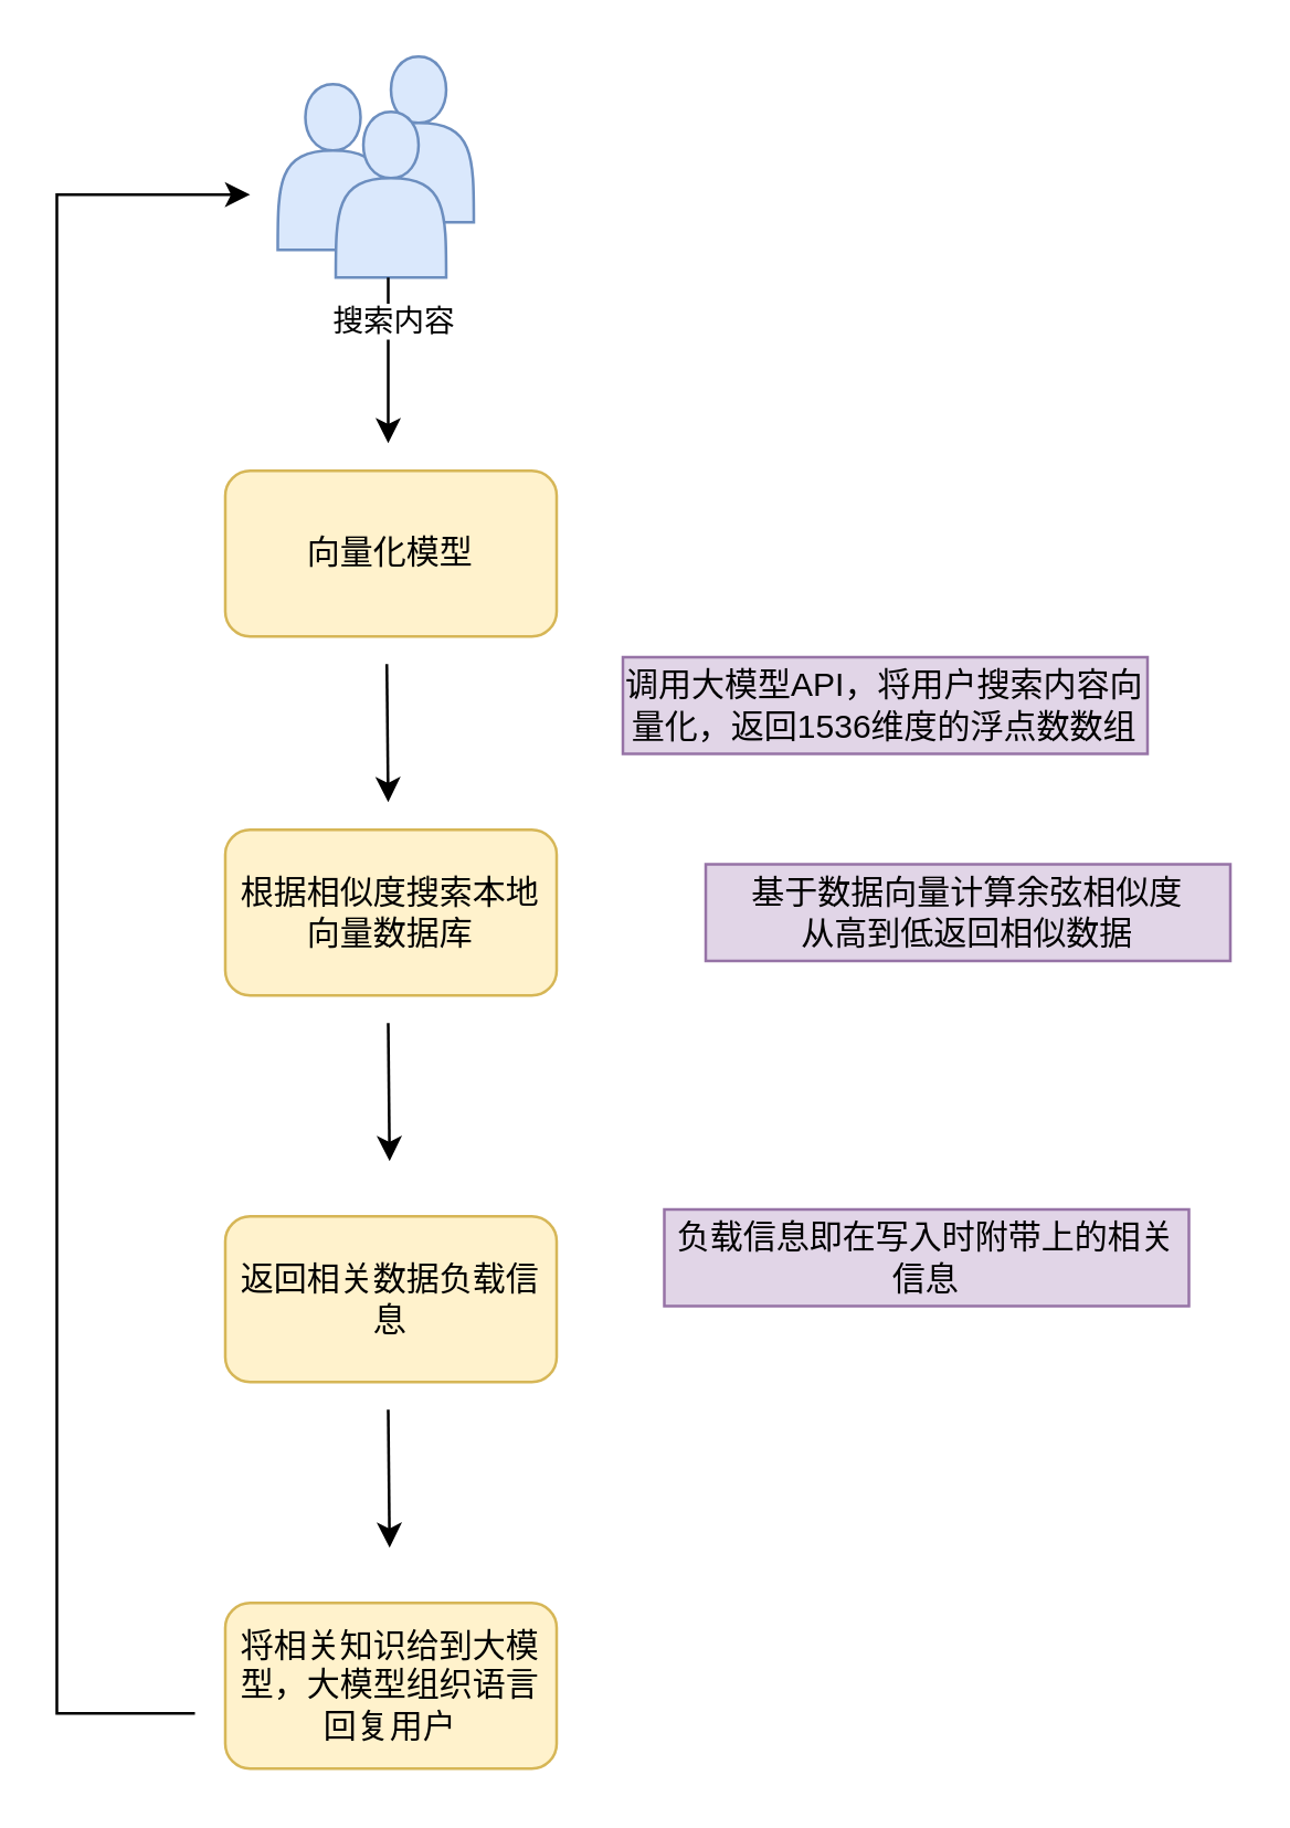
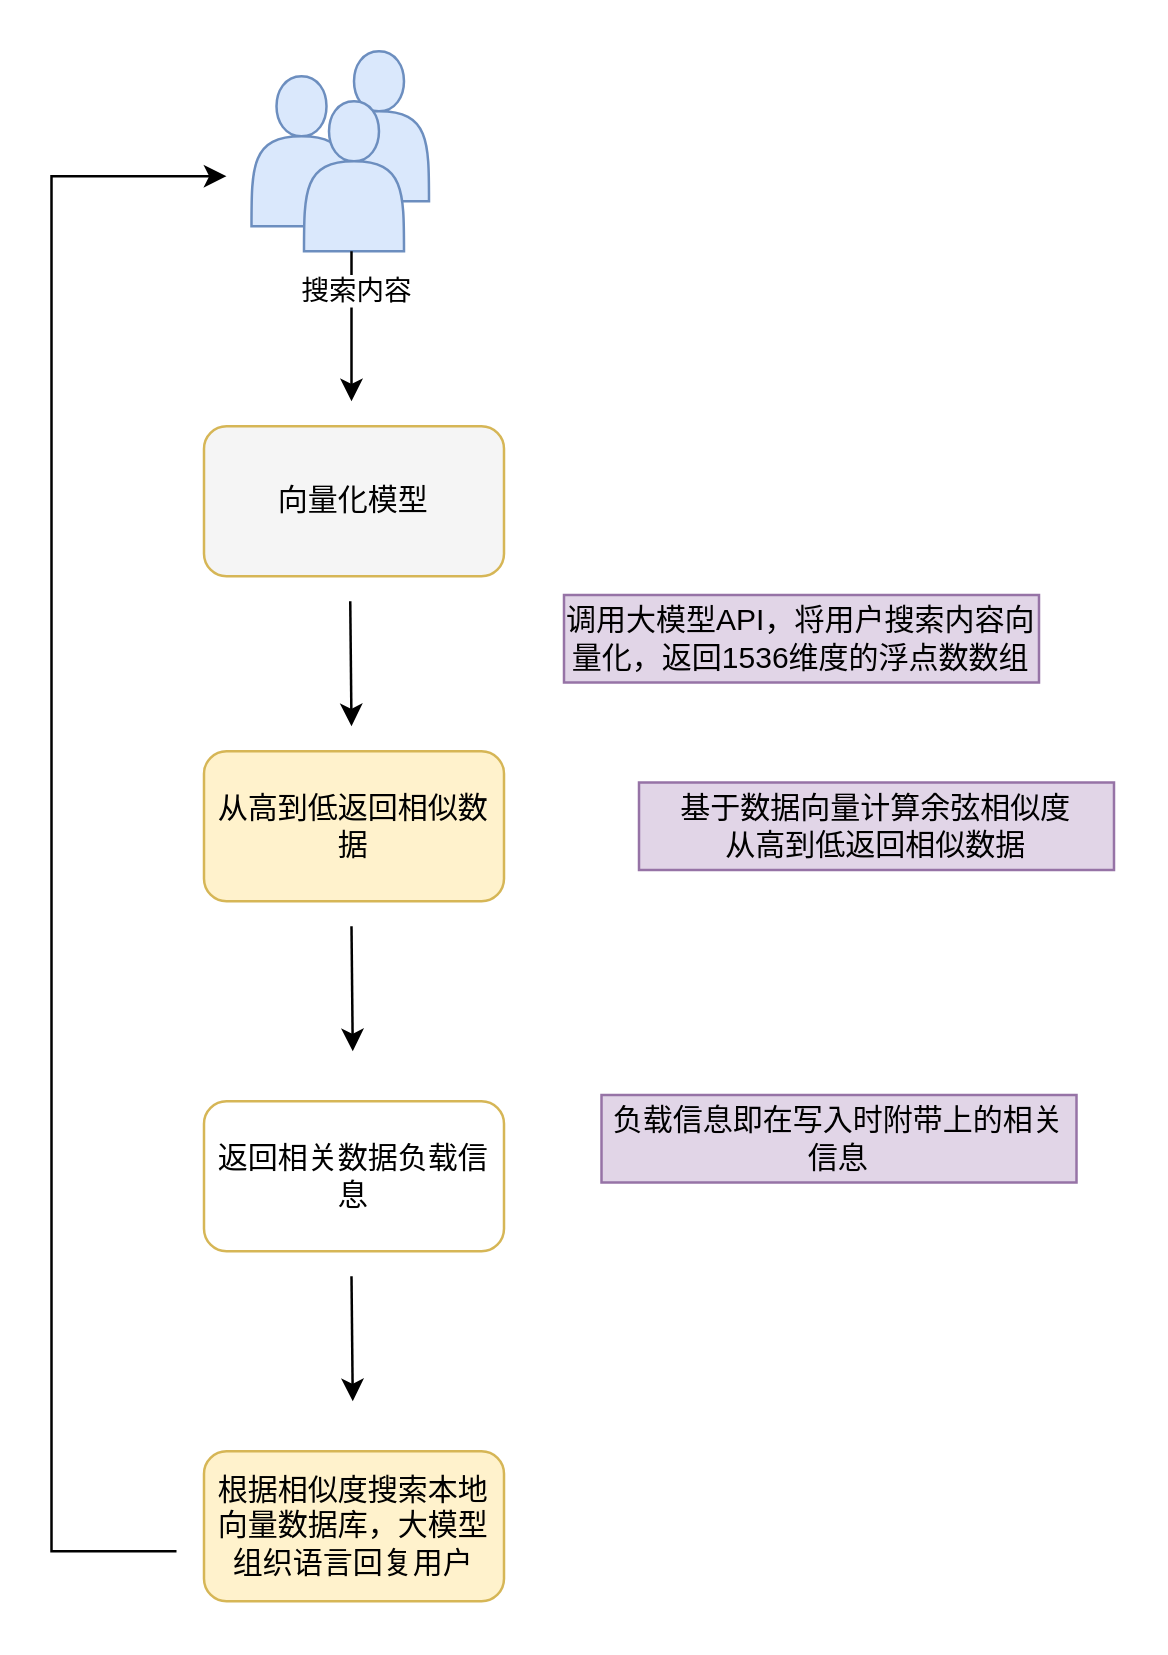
- <mxCell id="7" value="向量化模型" style="rounded=1;whiteSpace=wrap;html=1;fillColor=#fff2cc;strokeColor=#d6b656;" vertex="1" parent="1"><mxGeometry x="81" y="170" width="120" height="60" as="geometry" /></mxCell>
+ <mxCell id="7" value="向量化模型" style="rounded=1;whiteSpace=wrap;html=1;fillColor=#f5f5f5;strokeColor=#d6b656;" vertex="1" parent="1"><mxGeometry x="81" y="170" width="120" height="60" as="geometry" /></mxCell>
- <mxCell id="10" value="根据相似度搜索本地向量数据库" style="rounded=1;whiteSpace=wrap;html=1;fillColor=#fff2cc;strokeColor=#d6b656;" vertex="1" parent="1"><mxGeometry x="81" y="300" width="120" height="60" as="geometry" /></mxCell>
+ <mxCell id="10" value="从高到低返回相似数据" style="rounded=1;whiteSpace=wrap;html=1;fillColor=#fff2cc;strokeColor=#d6b656;" vertex="1" parent="1"><mxGeometry x="81" y="300" width="120" height="60" as="geometry" /></mxCell>
- <mxCell id="13" value="返回相关数据负载信息" style="rounded=1;whiteSpace=wrap;html=1;fillColor=#fff2cc;strokeColor=#d6b656;" vertex="1" parent="1"><mxGeometry x="81" y="440" width="120" height="60" as="geometry" /></mxCell>
+ <mxCell id="13" value="返回相关数据负载信息" style="rounded=1;whiteSpace=wrap;html=1;fillColor=#ffffff;strokeColor=#d6b656;" vertex="1" parent="1"><mxGeometry x="81" y="440" width="120" height="60" as="geometry" /></mxCell>
- <mxCell id="16" value="将相关知识给到大模型，大模型组织语言回复用户" style="rounded=1;whiteSpace=wrap;html=1;fillColor=#fff2cc;strokeColor=#d6b656;" vertex="1" parent="1"><mxGeometry x="81" y="580" width="120" height="60" as="geometry" /></mxCell>
+ <mxCell id="16" value="根据相似度搜索本地向量数据库，大模型组织语言回复用户" style="rounded=1;whiteSpace=wrap;html=1;fillColor=#fff2cc;strokeColor=#d6b656;" vertex="1" parent="1"><mxGeometry x="81" y="580" width="120" height="60" as="geometry" /></mxCell>
